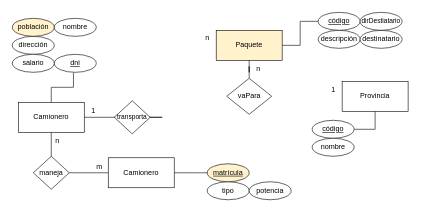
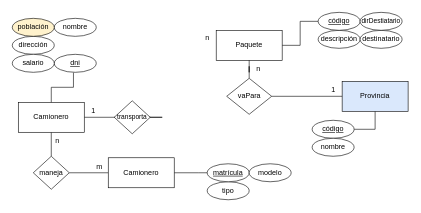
- <mxCell id="7" value="Paquete" style="rounded=0;whiteSpace=wrap;html=1;fillColor=#fff2cc;" vertex="1" parent="1"><mxGeometry x="360" y="50" width="110" height="50" as="geometry" /></mxCell>
+ <mxCell id="7" value="Paquete" style="rounded=0;whiteSpace=wrap;html=1;" vertex="1" parent="1"><mxGeometry x="360" y="50" width="110" height="50" as="geometry" /></mxCell>
+ <mxCell id="15" style="edgeStyle=orthogonalEdgeStyle;rounded=0;orthogonalLoop=1;jettySize=auto;html=1;endArrow=none;endFill=0;" edge="1" parent="1" source="16" target="12"><mxGeometry relative="1" as="geometry"><mxPoint x="665" y="110" as="sourcePoint" /></mxGeometry></mxCell>
- <mxCell id="12" value="Provincia" style="whiteSpace=wrap;html=1;rounded=0;" vertex="1" parent="1"><mxGeometry x="570" y="135" width="110" height="50" as="geometry" /></mxCell>
+ <mxCell id="12" value="Provincia" style="whiteSpace=wrap;html=1;rounded=0;fillColor=#dae8fc;" vertex="1" parent="1"><mxGeometry x="570" y="135" width="110" height="50" as="geometry" /></mxCell>
- <mxCell id="38" value="&lt;u&gt;matrícula&lt;/u&gt;" style="ellipse;whiteSpace=wrap;html=1;fillColor=#fff2cc;" vertex="1" parent="1"><mxGeometry x="345" y="272.5" width="70" height="30" as="geometry" /></mxCell>
+ <mxCell id="38" value="&lt;u&gt;matrícula&lt;/u&gt;" style="ellipse;whiteSpace=wrap;html=1;" vertex="1" parent="1"><mxGeometry x="345" y="272.5" width="70" height="30" as="geometry" /></mxCell>
+ <mxCell id="40" value="modelo" style="ellipse;whiteSpace=wrap;html=1;" vertex="1" parent="1"><mxGeometry x="415" y="272.5" width="70" height="30" as="geometry" /></mxCell>
- <mxCell id="39" value="potencia" style="ellipse;whiteSpace=wrap;html=1;" vertex="1" parent="1"><mxGeometry x="415" y="302.5" width="70" height="30" as="geometry" /></mxCell>
